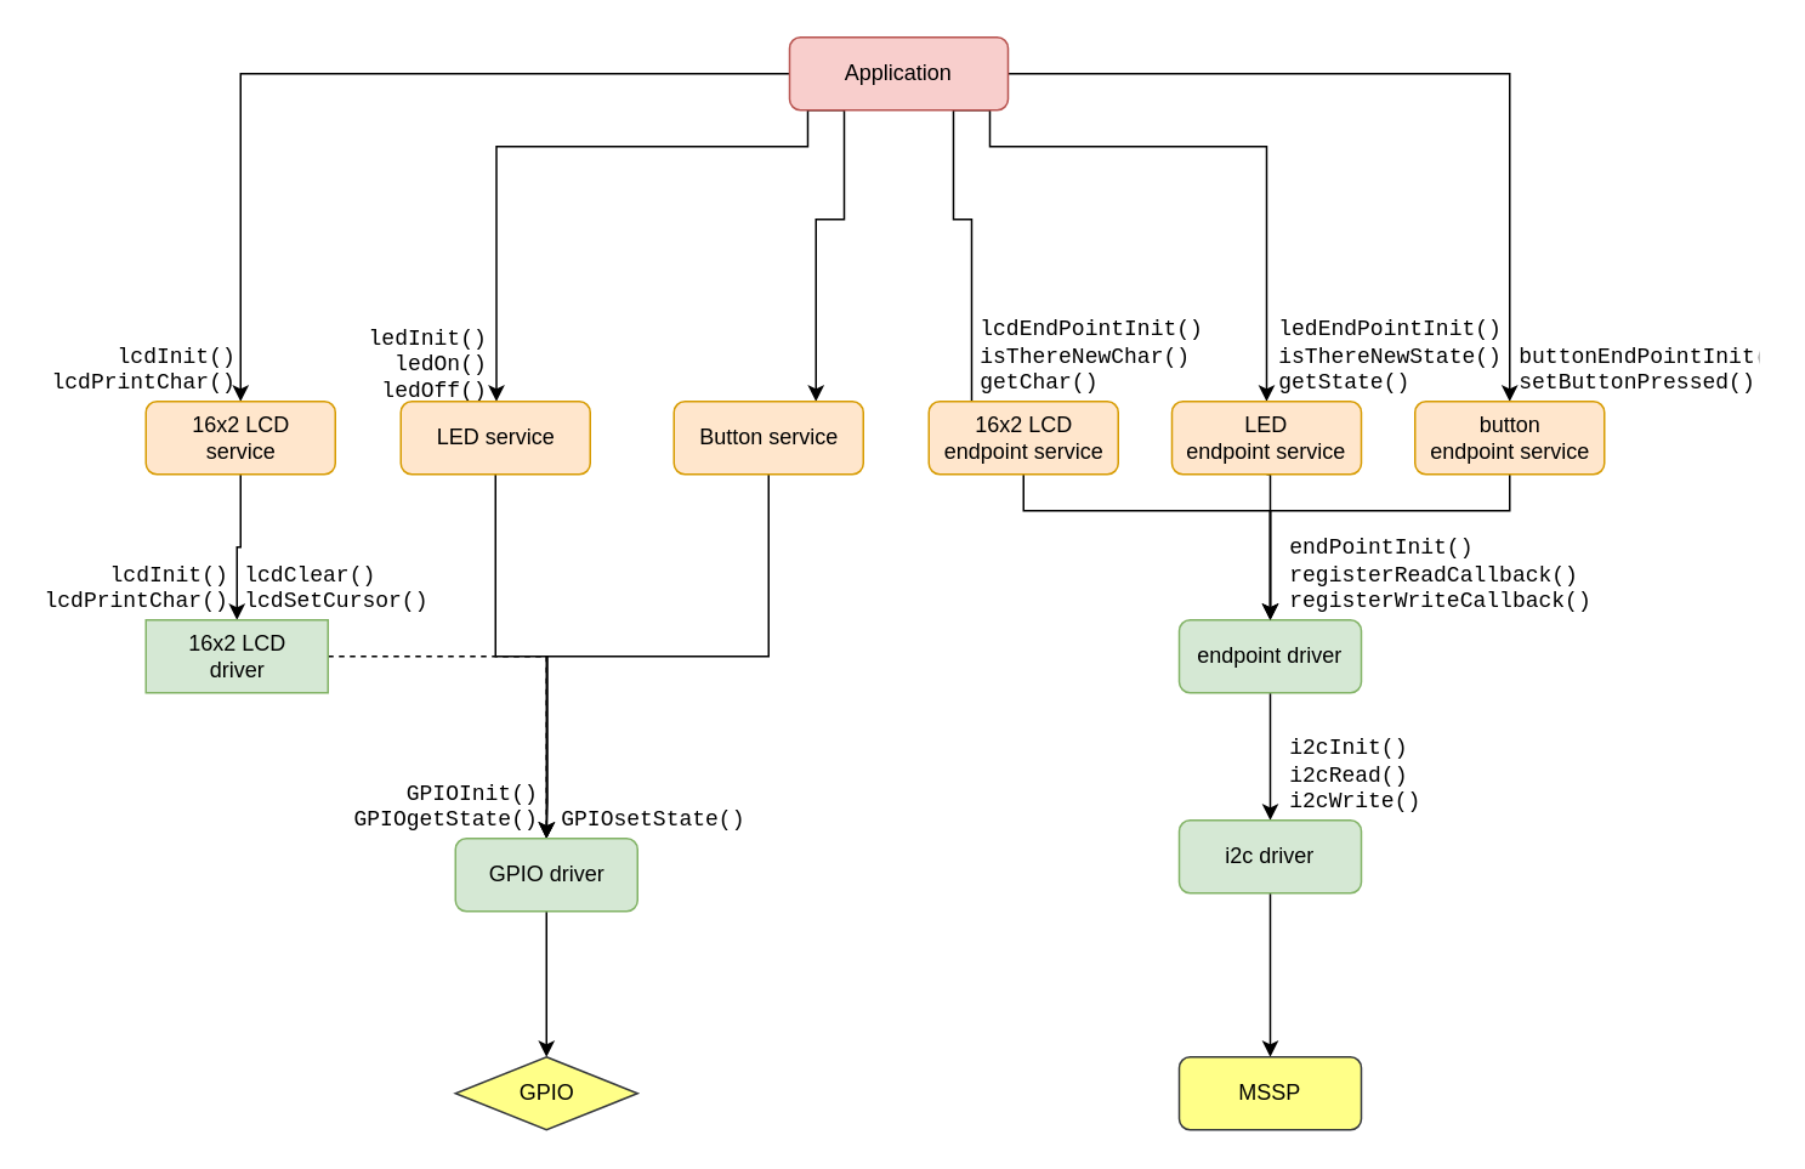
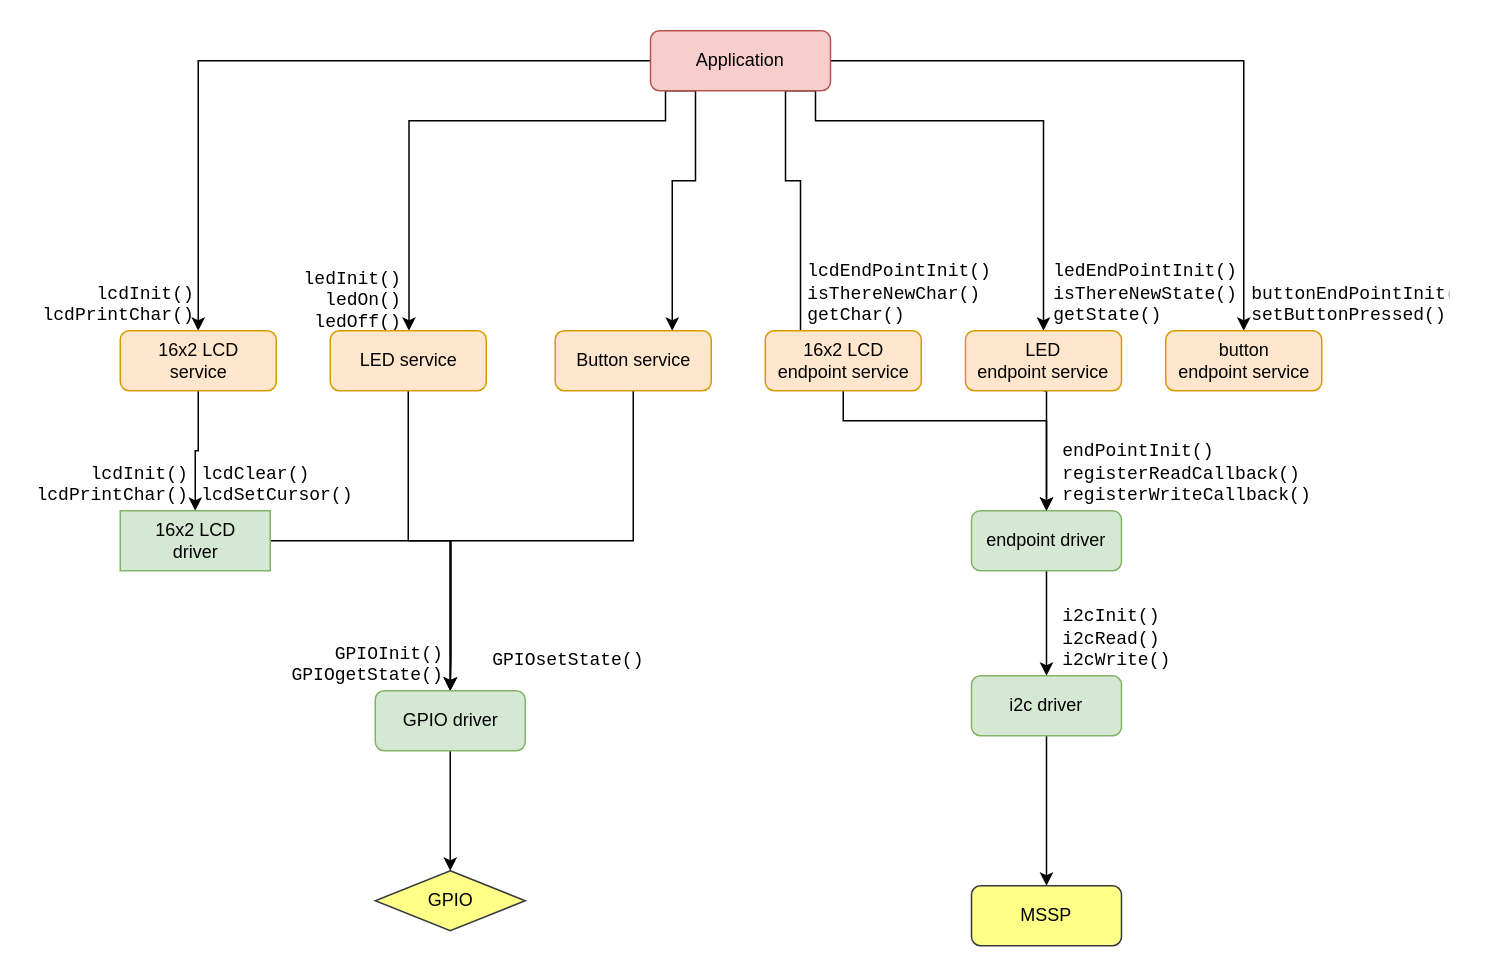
- <mxCell id="31" style="edgeStyle=orthogonalEdgeStyle;rounded=0;orthogonalLoop=1;jettySize=auto;html=1;exitX=0.5;exitY=1;exitDx=0;exitDy=0;fontFamily=Courier New;" parent="1" source="32" target="20" edge="1"><mxGeometry relative="1" as="geometry"><Array as="points"><mxPoint x="829" y="280" /><mxPoint x="697" y="280" /></Array></mxGeometry></mxCell>
- <mxCell id="17" style="edgeStyle=orthogonalEdgeStyle;rounded=0;orthogonalLoop=1;jettySize=auto;html=1;exitX=1;exitY=0.5;exitDx=0;exitDy=0;fontFamily=Courier New;dashed=1;" parent="1" source="18" target="24" edge="1"><mxGeometry relative="1" as="geometry" /></mxCell>
+ <mxCell id="17" style="edgeStyle=orthogonalEdgeStyle;rounded=0;orthogonalLoop=1;jettySize=auto;html=1;exitX=1;exitY=0.5;exitDx=0;exitDy=0;fontFamily=Courier New;" parent="1" source="18" target="24" edge="1"><mxGeometry relative="1" as="geometry" /></mxCell>
- <mxCell id="37" value="&#10;&#10;&#10;GPIOsetState()&#10;" style="text;strokeColor=none;fillColor=none;spacing=5;spacingTop=-20;whiteSpace=wrap;overflow=hidden;rounded=0;fontFamily=Courier New;align=left;" parent="1" vertex="1"><mxGeometry x="303" y="410" width="140" height="50" as="geometry" /></mxCell>
+ <mxCell id="37" value="&#10;&#10;&#10;GPIOsetState()&#10;" style="text;strokeColor=none;fillColor=none;spacing=5;spacingTop=-20;whiteSpace=wrap;overflow=hidden;rounded=0;fontFamily=Courier New;align=left;" parent="1" vertex="1"><mxGeometry x="323" y="400" width="140" height="50" as="geometry" /></mxCell>
- <mxCell id="26" value="MSSP&lt;br&gt;" style="rounded=1;whiteSpace=wrap;html=1;fillColor=#ffff88;strokeColor=#36393d;" parent="1" vertex="1"><mxGeometry x="647" y="580" width="100" height="40" as="geometry" /></mxCell>
+ <mxCell id="26" value="MSSP&lt;br&gt;" style="rounded=1;whiteSpace=wrap;html=1;fillColor=#ffff88;strokeColor=#36393d;" parent="1" vertex="1"><mxGeometry x="647" y="590" width="100" height="40" as="geometry" /></mxCell>
